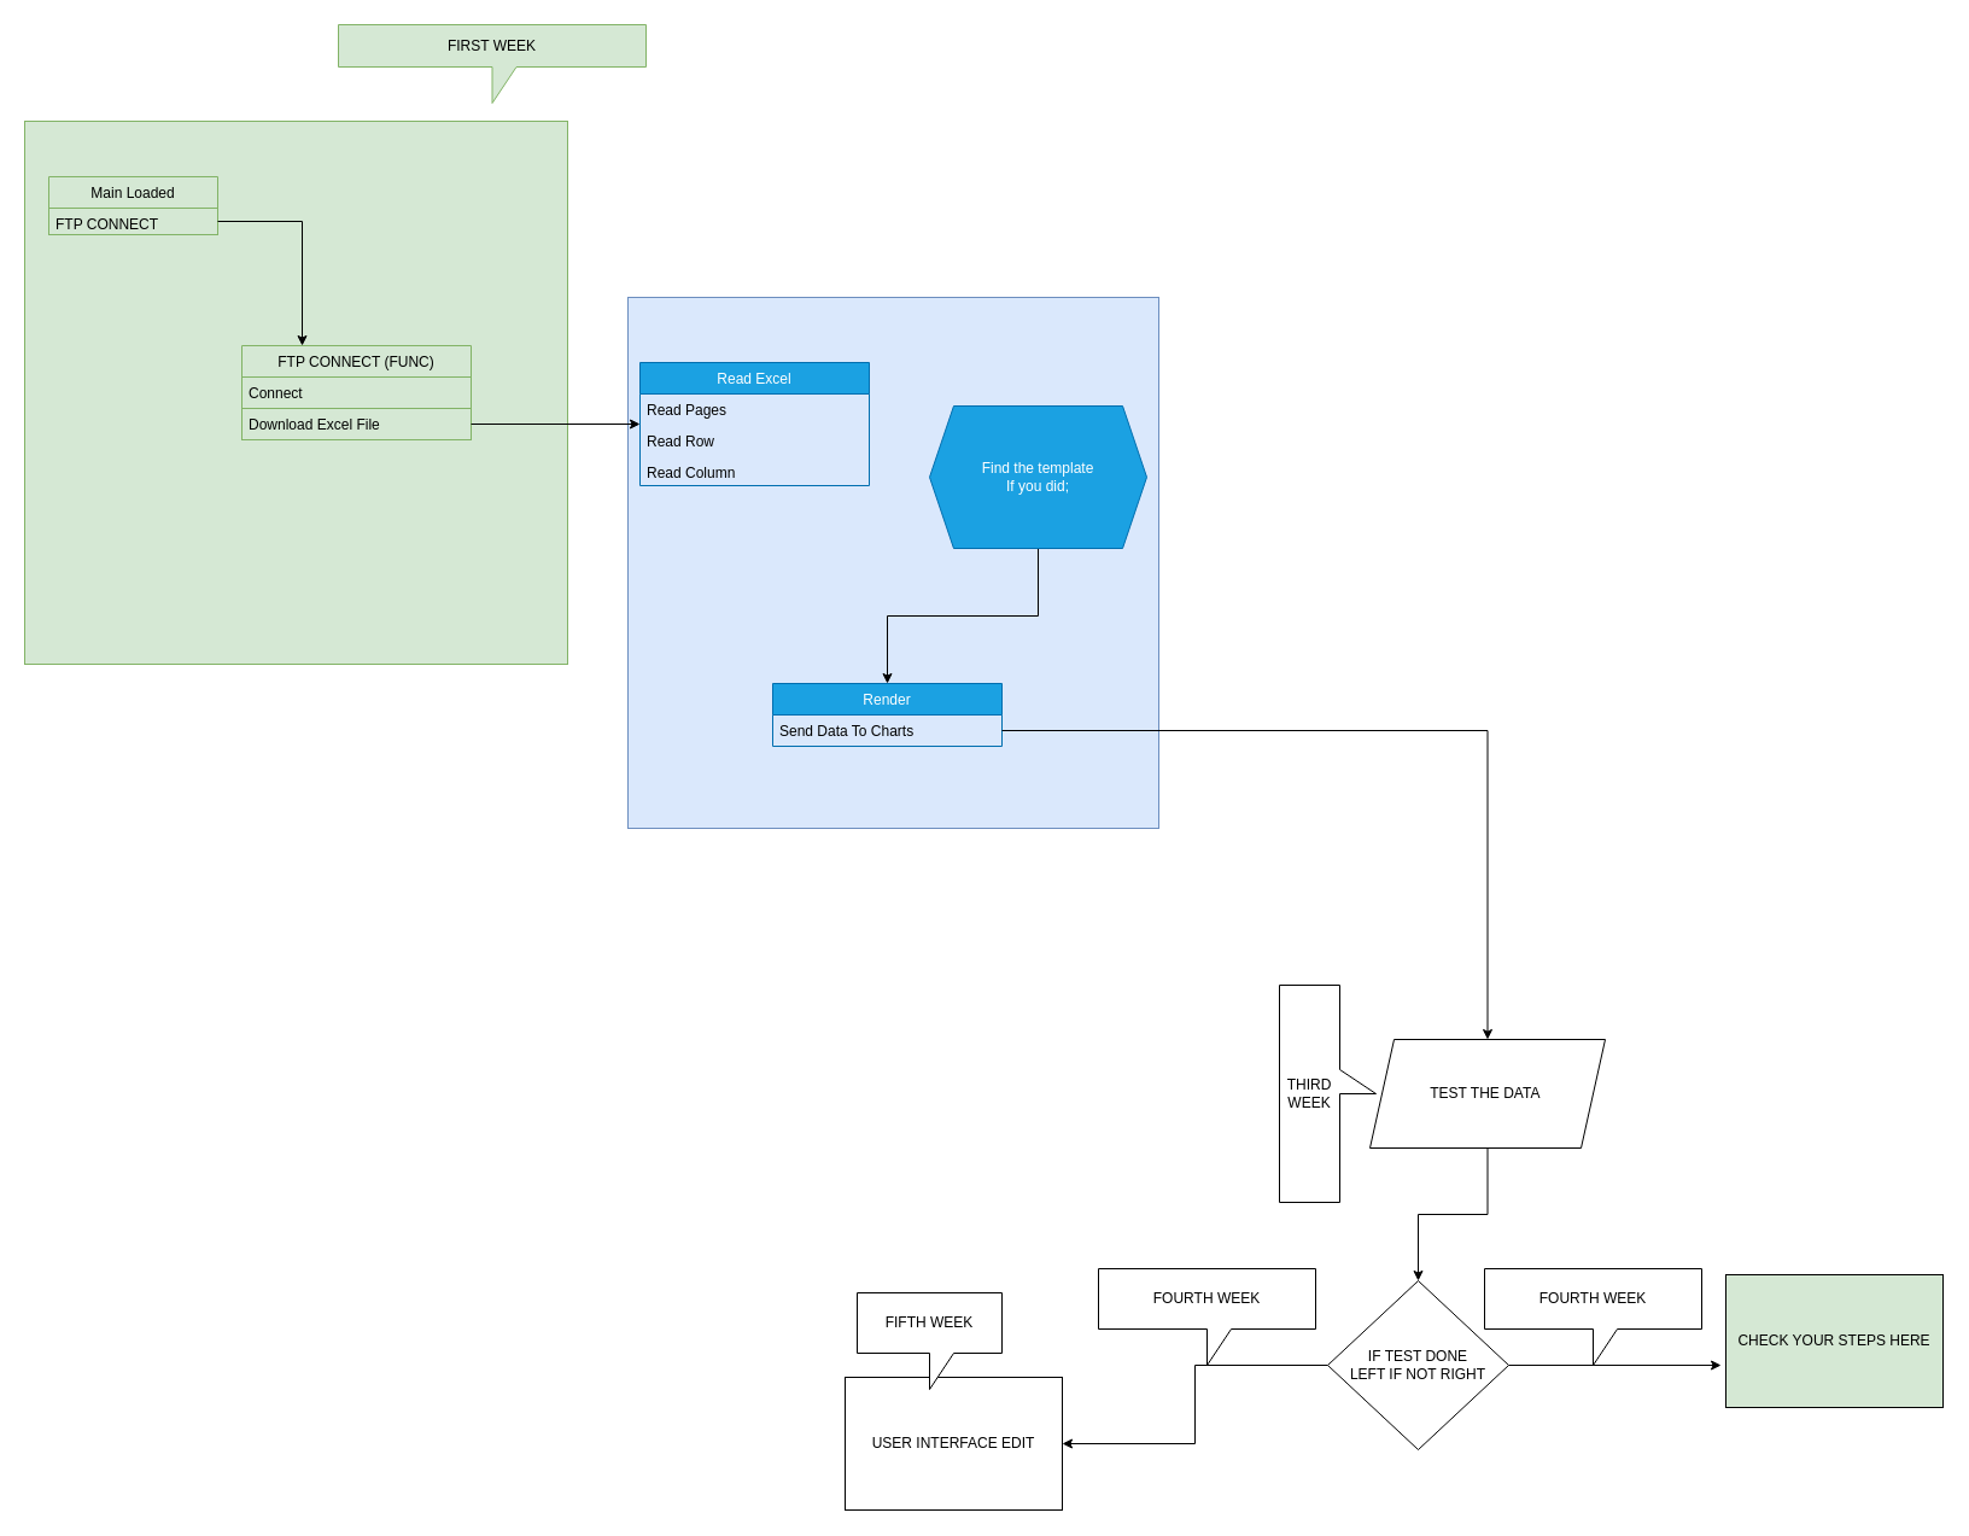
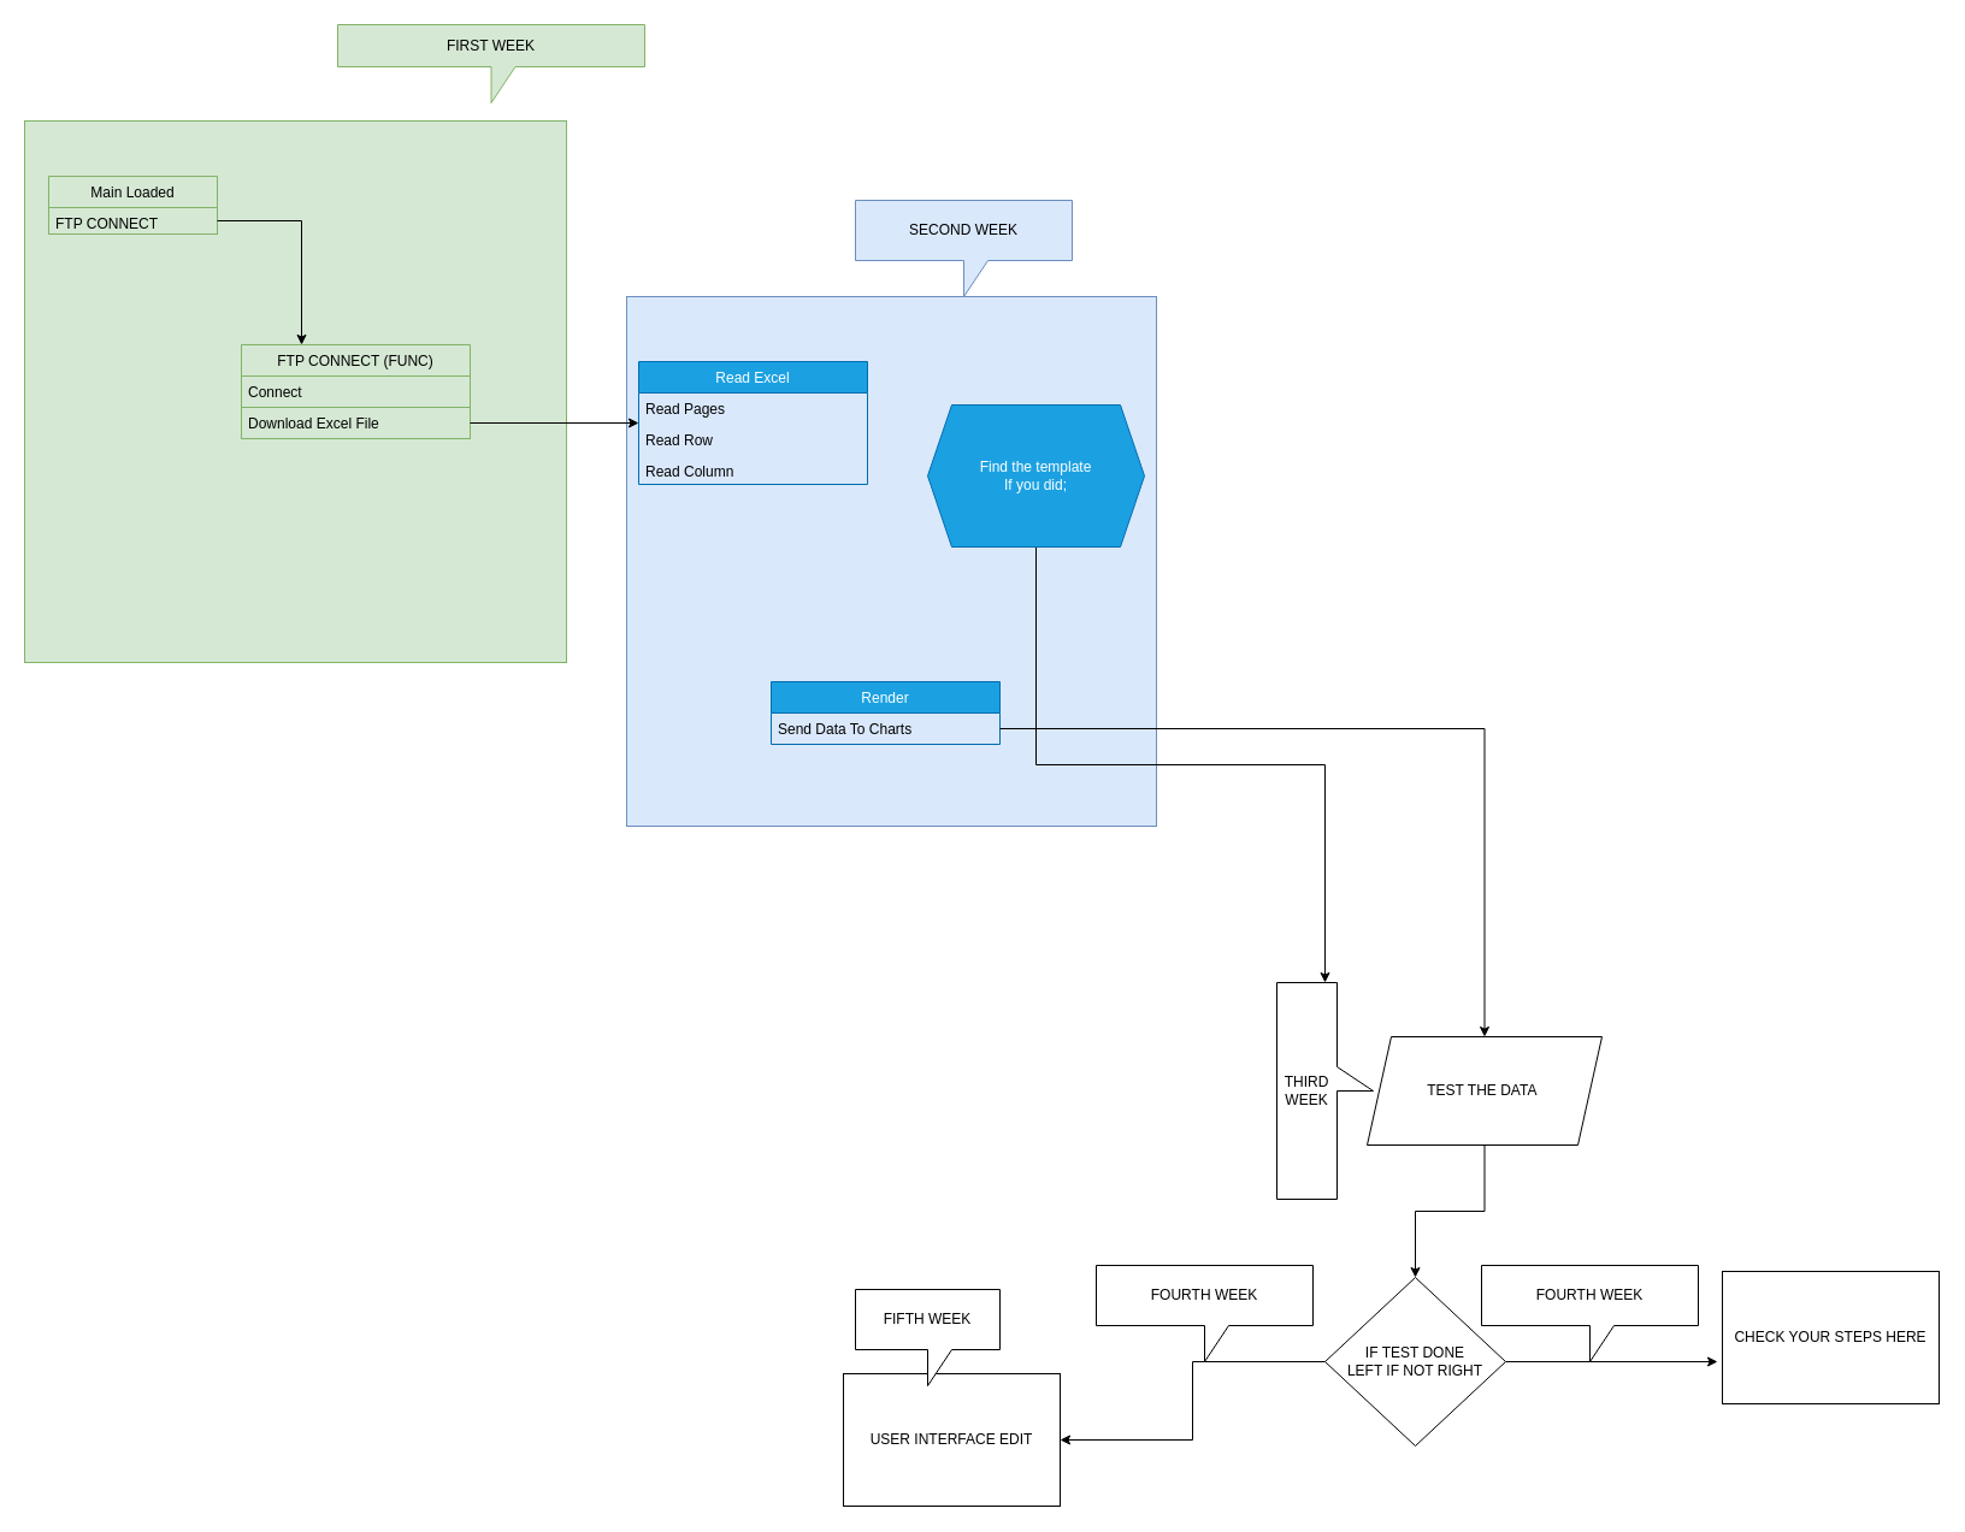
+ <mxCell id="27" value="SECOND WEEK" style="shape=callout;whiteSpace=wrap;html=1;perimeter=calloutPerimeter;fillColor=#dae8fc;strokeColor=#6c8ebf;" parent="1" vertex="1"><mxGeometry x="710" y="166" width="180" height="80" as="geometry" /></mxCell>
- <mxCell id="17" style="edgeStyle=orthogonalEdgeStyle;rounded=0;orthogonalLoop=1;jettySize=auto;html=1;exitX=0.5;exitY=1;exitDx=0;exitDy=0;" parent="1" source="18" target="15" edge="1"><mxGeometry relative="1" as="geometry" /></mxCell>
+ <mxCell id="17" style="edgeStyle=orthogonalEdgeStyle;rounded=0;orthogonalLoop=1;jettySize=auto;html=1;exitX=0.5;exitY=1;exitDx=0;exitDy=0;" parent="1" source="18" target="28" edge="1"><mxGeometry relative="1" as="geometry" /></mxCell>
- <mxCell id="25" value="CHECK YOUR STEPS HERE" style="rounded=0;whiteSpace=wrap;html=1;fillColor=#d5e8d4;" parent="1" vertex="1"><mxGeometry x="1430" y="1056" width="180" height="110" as="geometry" /></mxCell>
+ <mxCell id="25" value="CHECK YOUR STEPS HERE" style="rounded=0;whiteSpace=wrap;html=1;" parent="1" vertex="1"><mxGeometry x="1430" y="1056" width="180" height="110" as="geometry" /></mxCell>
